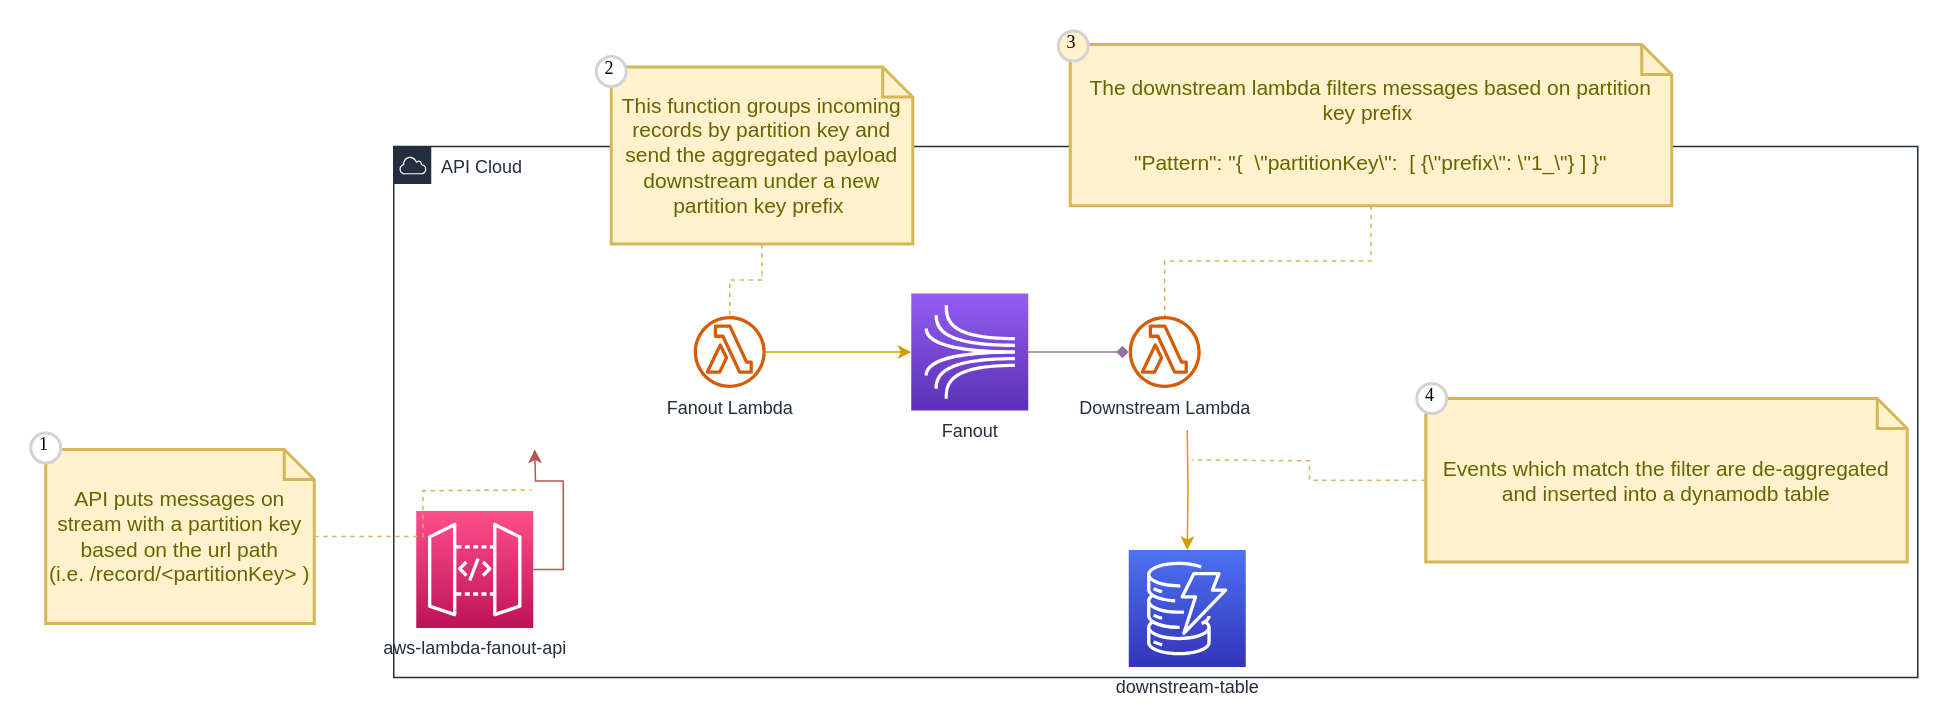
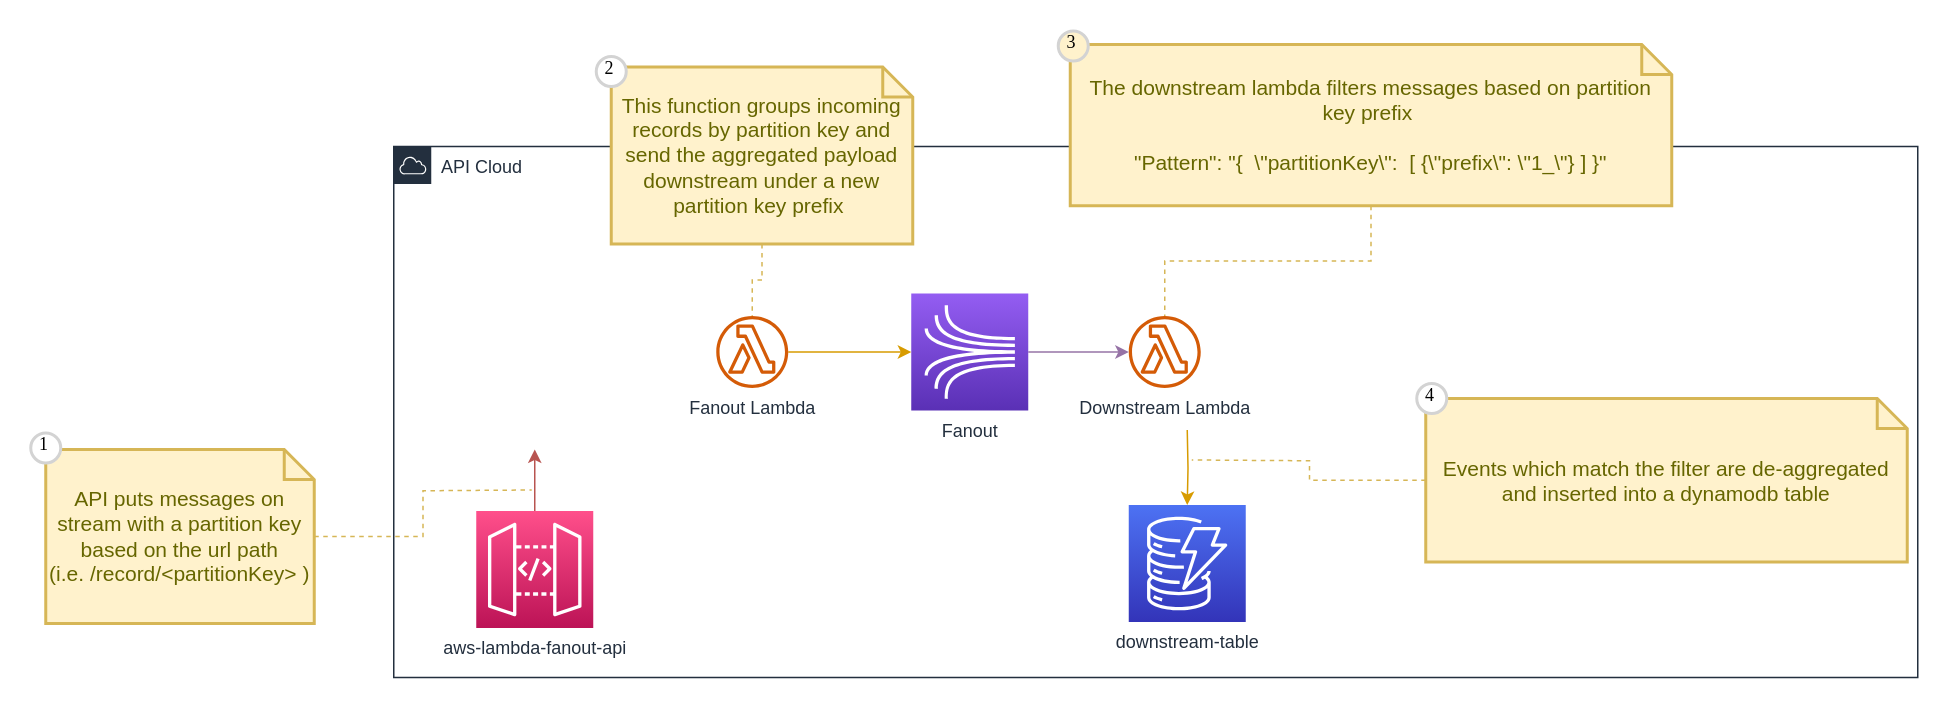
- <mxCell id="6" value="Fanout Lambda" style="sketch=0;outlineConnect=0;fontColor=#232F3E;gradientColor=none;fillColor=#D45B07;strokeColor=none;dashed=0;verticalLabelPosition=bottom;verticalAlign=top;align=center;html=1;fontSize=12;fontStyle=0;aspect=fixed;pointerEvents=1;shape=mxgraph.aws4.lambda_function;" parent="2" vertex="1"><mxGeometry x="200" y="113" width="48" height="48" as="geometry" /></mxCell>
+ <mxCell id="6" value="Fanout Lambda" style="sketch=0;outlineConnect=0;fontColor=#232F3E;gradientColor=none;fillColor=#D45B07;strokeColor=none;dashed=0;verticalLabelPosition=bottom;verticalAlign=top;align=center;html=1;fontSize=12;fontStyle=0;aspect=fixed;pointerEvents=1;shape=mxgraph.aws4.lambda_function;" parent="2" vertex="1"><mxGeometry x="215" y="113" width="48" height="48" as="geometry" /></mxCell>
- <mxCell id="7" style="edgeStyle=orthogonalEdgeStyle;rounded=0;orthogonalLoop=1;jettySize=auto;html=1;fillColor=#e1d5e7;strokeColor=#9673a6;endArrow=diamond;" parent="2" source="8" target="10" edge="1"><mxGeometry relative="1" as="geometry" /></mxCell>
+ <mxCell id="7" style="edgeStyle=orthogonalEdgeStyle;rounded=0;orthogonalLoop=1;jettySize=auto;html=1;fillColor=#e1d5e7;strokeColor=#9673a6;" parent="2" source="8" target="10" edge="1"><mxGeometry relative="1" as="geometry" /></mxCell>
- <mxCell id="4" value="aws-lambda-fanout-api" style="sketch=0;points=[[0,0,0],[0.25,0,0],[0.5,0,0],[0.75,0,0],[1,0,0],[0,1,0],[0.25,1,0],[0.5,1,0],[0.75,1,0],[1,1,0],[0,0.25,0],[0,0.5,0],[0,0.75,0],[1,0.25,0],[1,0.5,0],[1,0.75,0]];outlineConnect=0;fontColor=#232F3E;gradientColor=#FF4F8B;gradientDirection=north;fillColor=#BC1356;strokeColor=#ffffff;dashed=0;verticalLabelPosition=bottom;verticalAlign=top;align=center;html=1;fontSize=12;fontStyle=0;aspect=fixed;shape=mxgraph.aws4.resourceIcon;resIcon=mxgraph.aws4.api_gateway;" parent="2" vertex="1"><mxGeometry x="15" y="243" width="78" height="78" as="geometry" /></mxCell>
+ <mxCell id="4" value="aws-lambda-fanout-api" style="sketch=0;points=[[0,0,0],[0.25,0,0],[0.5,0,0],[0.75,0,0],[1,0,0],[0,1,0],[0.25,1,0],[0.5,1,0],[0.75,1,0],[1,1,0],[0,0.25,0],[0,0.5,0],[0,0.75,0],[1,0.25,0],[1,0.5,0],[1,0.75,0]];outlineConnect=0;fontColor=#232F3E;gradientColor=#FF4F8B;gradientDirection=north;fillColor=#BC1356;strokeColor=#ffffff;dashed=0;verticalLabelPosition=bottom;verticalAlign=top;align=center;html=1;fontSize=12;fontStyle=0;aspect=fixed;shape=mxgraph.aws4.resourceIcon;resIcon=mxgraph.aws4.api_gateway;" parent="2" vertex="1"><mxGeometry x="55" y="243" width="78" height="78" as="geometry" /></mxCell>
- <mxCell id="11" value="downstream-table" style="sketch=0;points=[[0,0,0],[0.25,0,0],[0.5,0,0],[0.75,0,0],[1,0,0],[0,1,0],[0.25,1,0],[0.5,1,0],[0.75,1,0],[1,1,0],[0,0.25,0],[0,0.5,0],[0,0.75,0],[1,0.25,0],[1,0.5,0],[1,0.75,0]];outlineConnect=0;fontColor=#232F3E;gradientColor=#4D72F3;gradientDirection=north;fillColor=#3334B9;strokeColor=#ffffff;dashed=0;verticalLabelPosition=bottom;verticalAlign=top;align=center;html=1;fontSize=12;fontStyle=0;aspect=fixed;shape=mxgraph.aws4.resourceIcon;resIcon=mxgraph.aws4.dynamodb;" parent="2" vertex="1"><mxGeometry x="490" y="269" width="78" height="78" as="geometry" /></mxCell>
+ <mxCell id="11" value="downstream-table" style="sketch=0;points=[[0,0,0],[0.25,0,0],[0.5,0,0],[0.75,0,0],[1,0,0],[0,1,0],[0.25,1,0],[0.5,1,0],[0.75,1,0],[1,1,0],[0,0.25,0],[0,0.5,0],[0,0.75,0],[1,0.25,0],[1,0.5,0],[1,0.75,0]];outlineConnect=0;fontColor=#232F3E;gradientColor=#4D72F3;gradientDirection=north;fillColor=#3334B9;strokeColor=#ffffff;dashed=0;verticalLabelPosition=bottom;verticalAlign=top;align=center;html=1;fontSize=12;fontStyle=0;aspect=fixed;shape=mxgraph.aws4.resourceIcon;resIcon=mxgraph.aws4.dynamodb;" parent="2" vertex="1"><mxGeometry x="490" y="239" width="78" height="78" as="geometry" /></mxCell>
